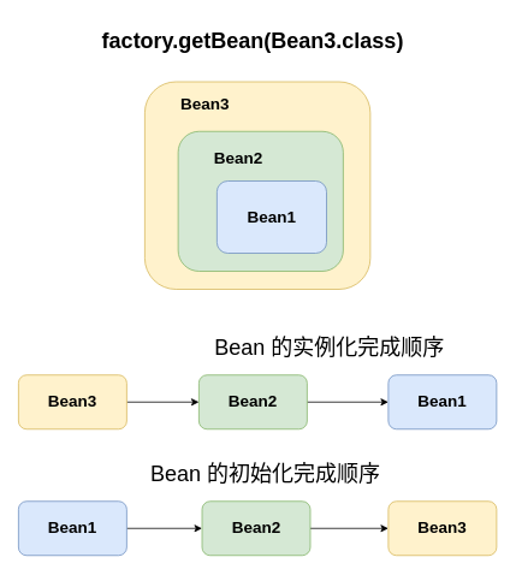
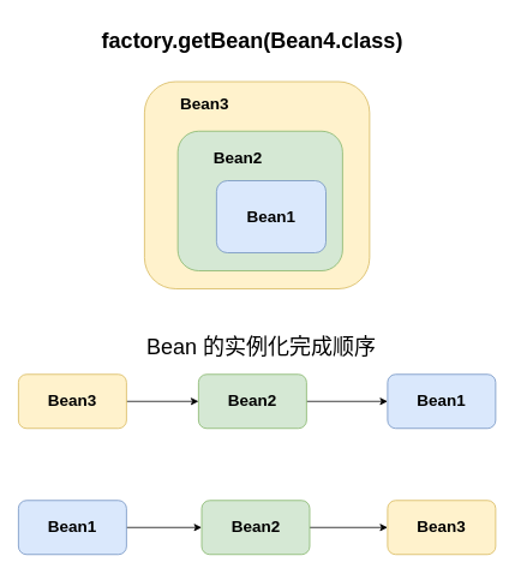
- <mxCell id="8" value="&lt;b&gt;&lt;font style=&quot;font-size: 24px;&quot;&gt;factory.getBean(Bean3.class)&lt;/font&gt;&lt;/b&gt;" style="text;html=1;strokeColor=none;fillColor=none;align=center;verticalAlign=middle;whiteSpace=wrap;rounded=0;fontSize=18;" vertex="1" parent="1"><mxGeometry x="100" y="20" width="360" height="50" as="geometry" /></mxCell>
+ <mxCell id="8" value="&lt;b&gt;&lt;font style=&quot;font-size: 24px;&quot;&gt;factory.getBean(Bean4.class)&lt;/font&gt;&lt;/b&gt;" style="text;html=1;strokeColor=none;fillColor=none;align=center;verticalAlign=middle;whiteSpace=wrap;rounded=0;fontSize=18;" vertex="1" parent="1"><mxGeometry x="100" y="20" width="360" height="50" as="geometry" /></mxCell>
- <mxCell id="17" value="Bean 的实例化完成顺序" style="text;html=1;strokeColor=none;fillColor=none;align=center;verticalAlign=middle;whiteSpace=wrap;rounded=0;fontSize=24;" vertex="1" parent="1"><mxGeometry x="235" y="370" width="260" height="30" as="geometry" /></mxCell>
+ <mxCell id="17" value="Bean 的实例化完成顺序" style="text;html=1;strokeColor=none;fillColor=none;align=center;verticalAlign=middle;whiteSpace=wrap;rounded=0;fontSize=24;" vertex="1" parent="1"><mxGeometry x="160" y="370" width="260" height="30" as="geometry" /></mxCell>
- <mxCell id="26" value="Bean 的初始化完成顺序" style="text;html=1;strokeColor=none;fillColor=none;align=center;verticalAlign=middle;whiteSpace=wrap;rounded=0;fontSize=24;" vertex="1" parent="1"><mxGeometry x="163.5" y="510" width="260" height="30" as="geometry" /></mxCell>
